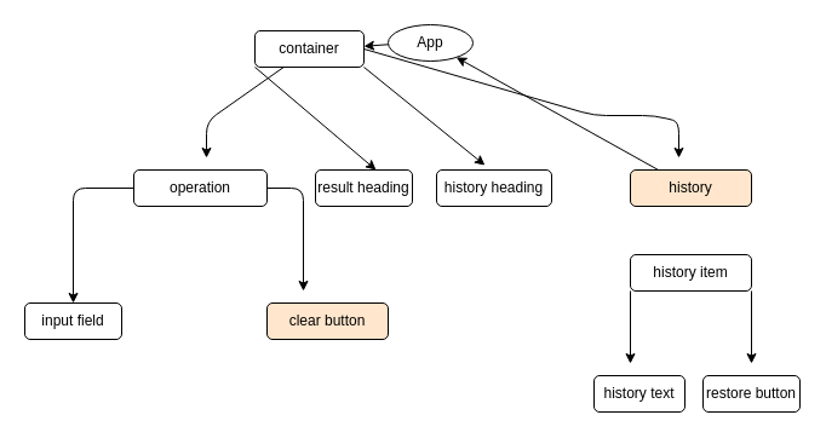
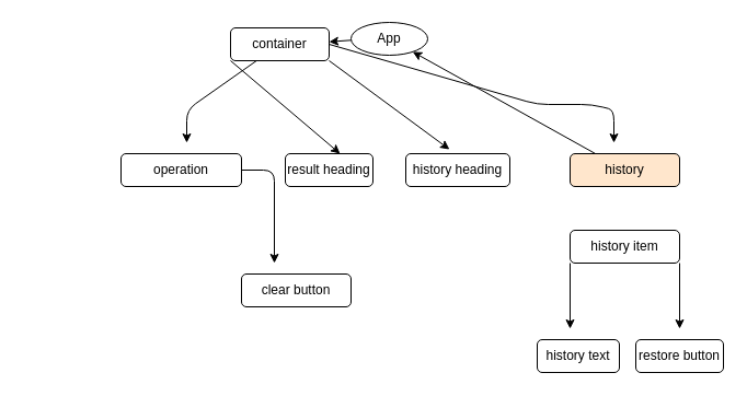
- <mxCell id="25" value="history heading" style="rounded=1;whiteSpace=wrap;html=1;" vertex="1" parent="1"><mxGeometry x="360" y="140" width="95" height="30" as="geometry" /></mxCell>
+ <mxCell id="25" value="history heading" style="rounded=1;whiteSpace=wrap;html=1;" vertex="1" parent="1"><mxGeometry x="370" y="140" width="95" height="30" as="geometry" /></mxCell>
- <mxCell id="14" style="edgeStyle=none;html=1;exitX=0;exitY=0.5;exitDx=0;exitDy=0;entryX=0.5;entryY=0;entryDx=0;entryDy=0;" parent="1" source="16" target="17" edge="1"><mxGeometry relative="1" as="geometry"><Array as="points"><mxPoint x="60" y="155" /></Array></mxGeometry></mxCell>
- <mxCell id="17" value="input field" style="rounded=1;whiteSpace=wrap;html=1;" parent="1" vertex="1"><mxGeometry x="20" y="250" width="80" height="30" as="geometry" /></mxCell>
- <mxCell id="23" value="clear button" style="rounded=1;whiteSpace=wrap;html=1;fillColor=#ffe6cc;" vertex="1" parent="1"><mxGeometry x="220" y="250" width="100" height="30" as="geometry" /></mxCell>
+ <mxCell id="23" value="clear button" style="rounded=1;whiteSpace=wrap;html=1;" vertex="1" parent="1"><mxGeometry x="220" y="250" width="100" height="30" as="geometry" /></mxCell>
